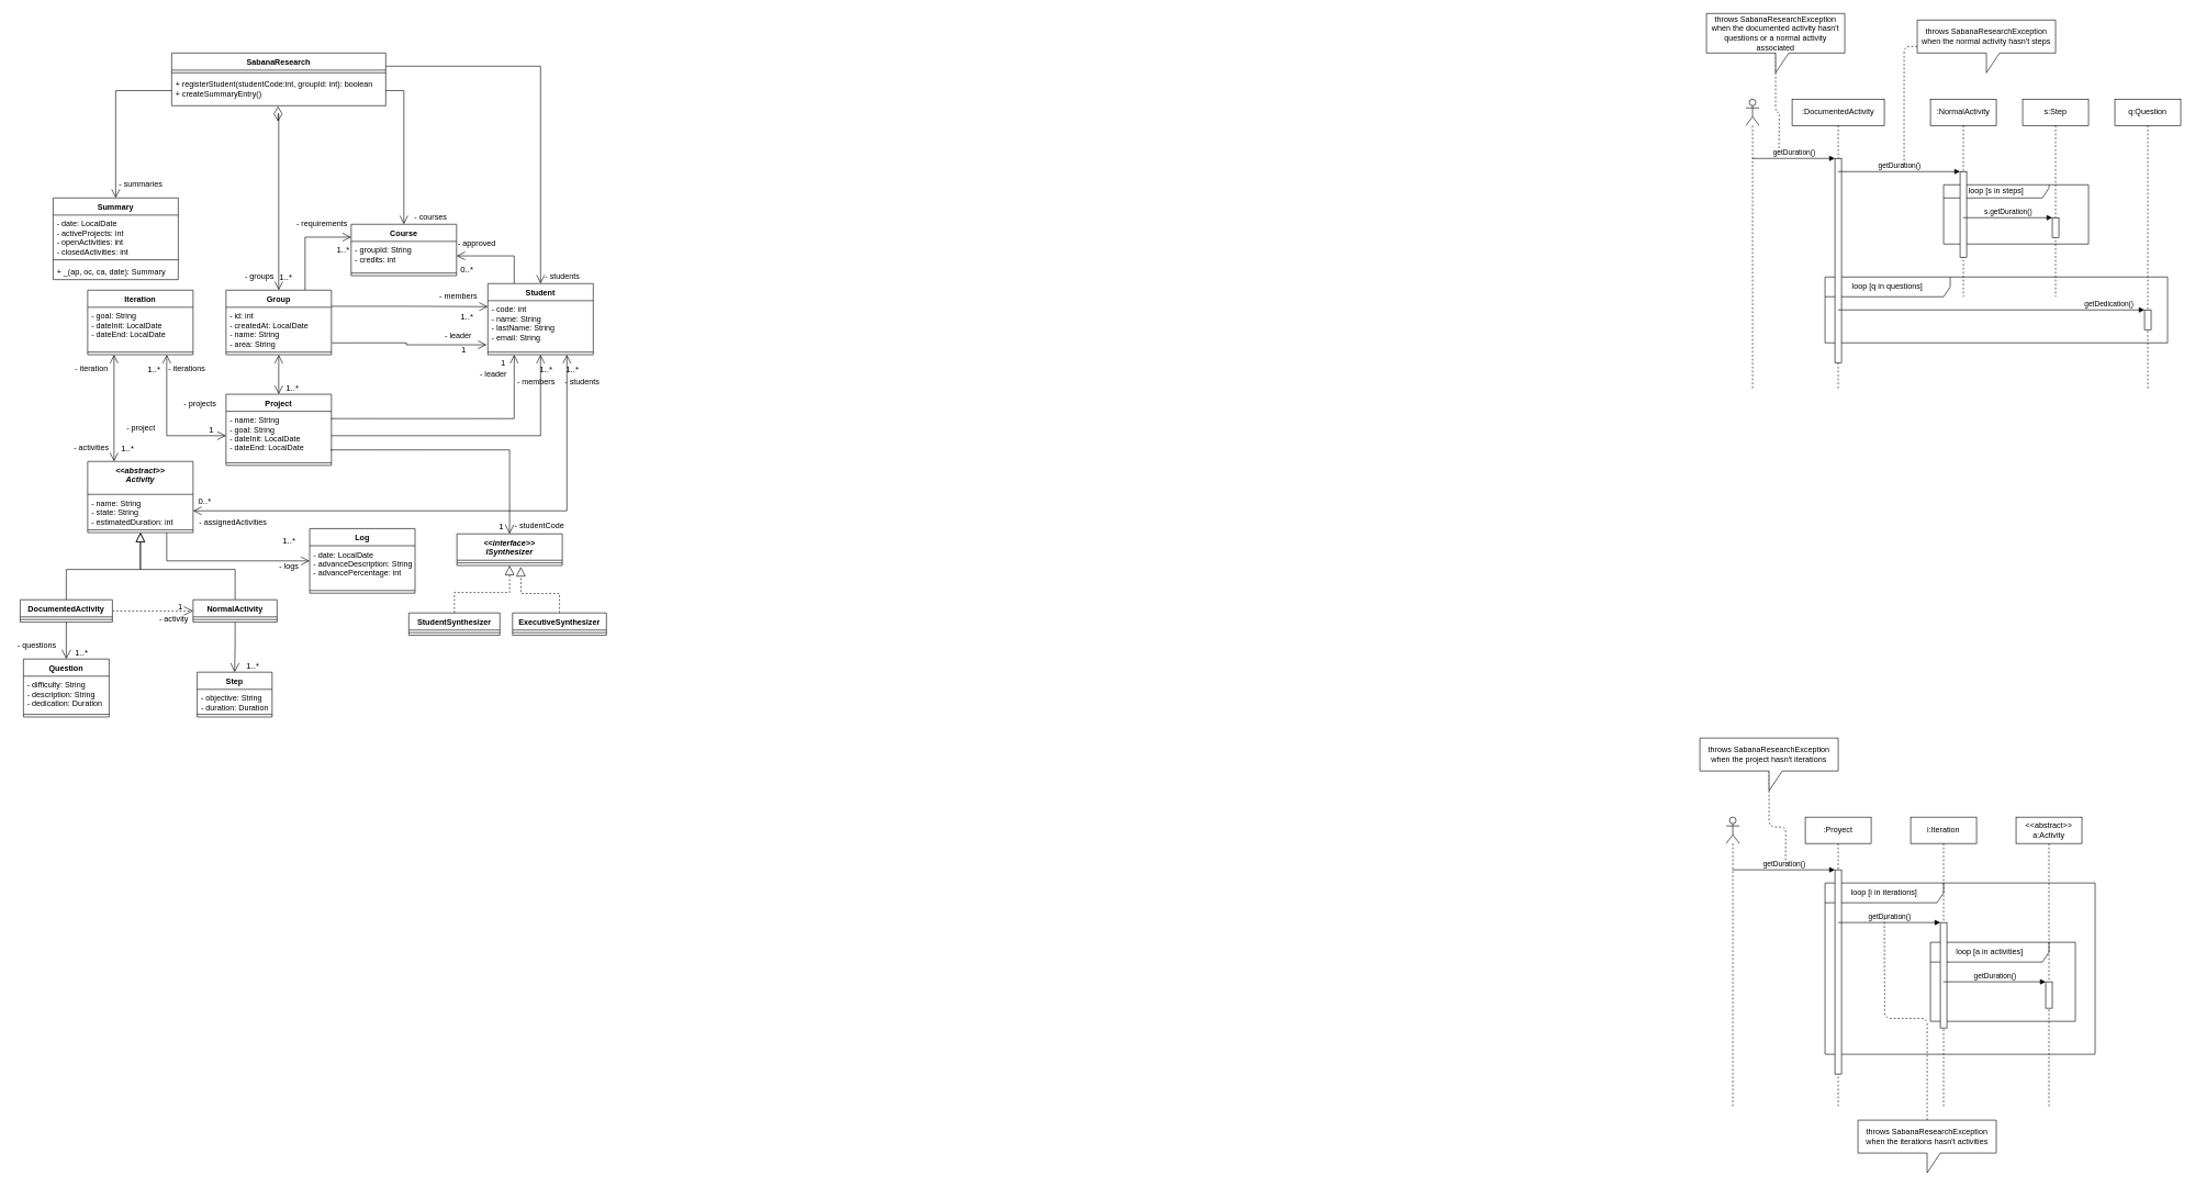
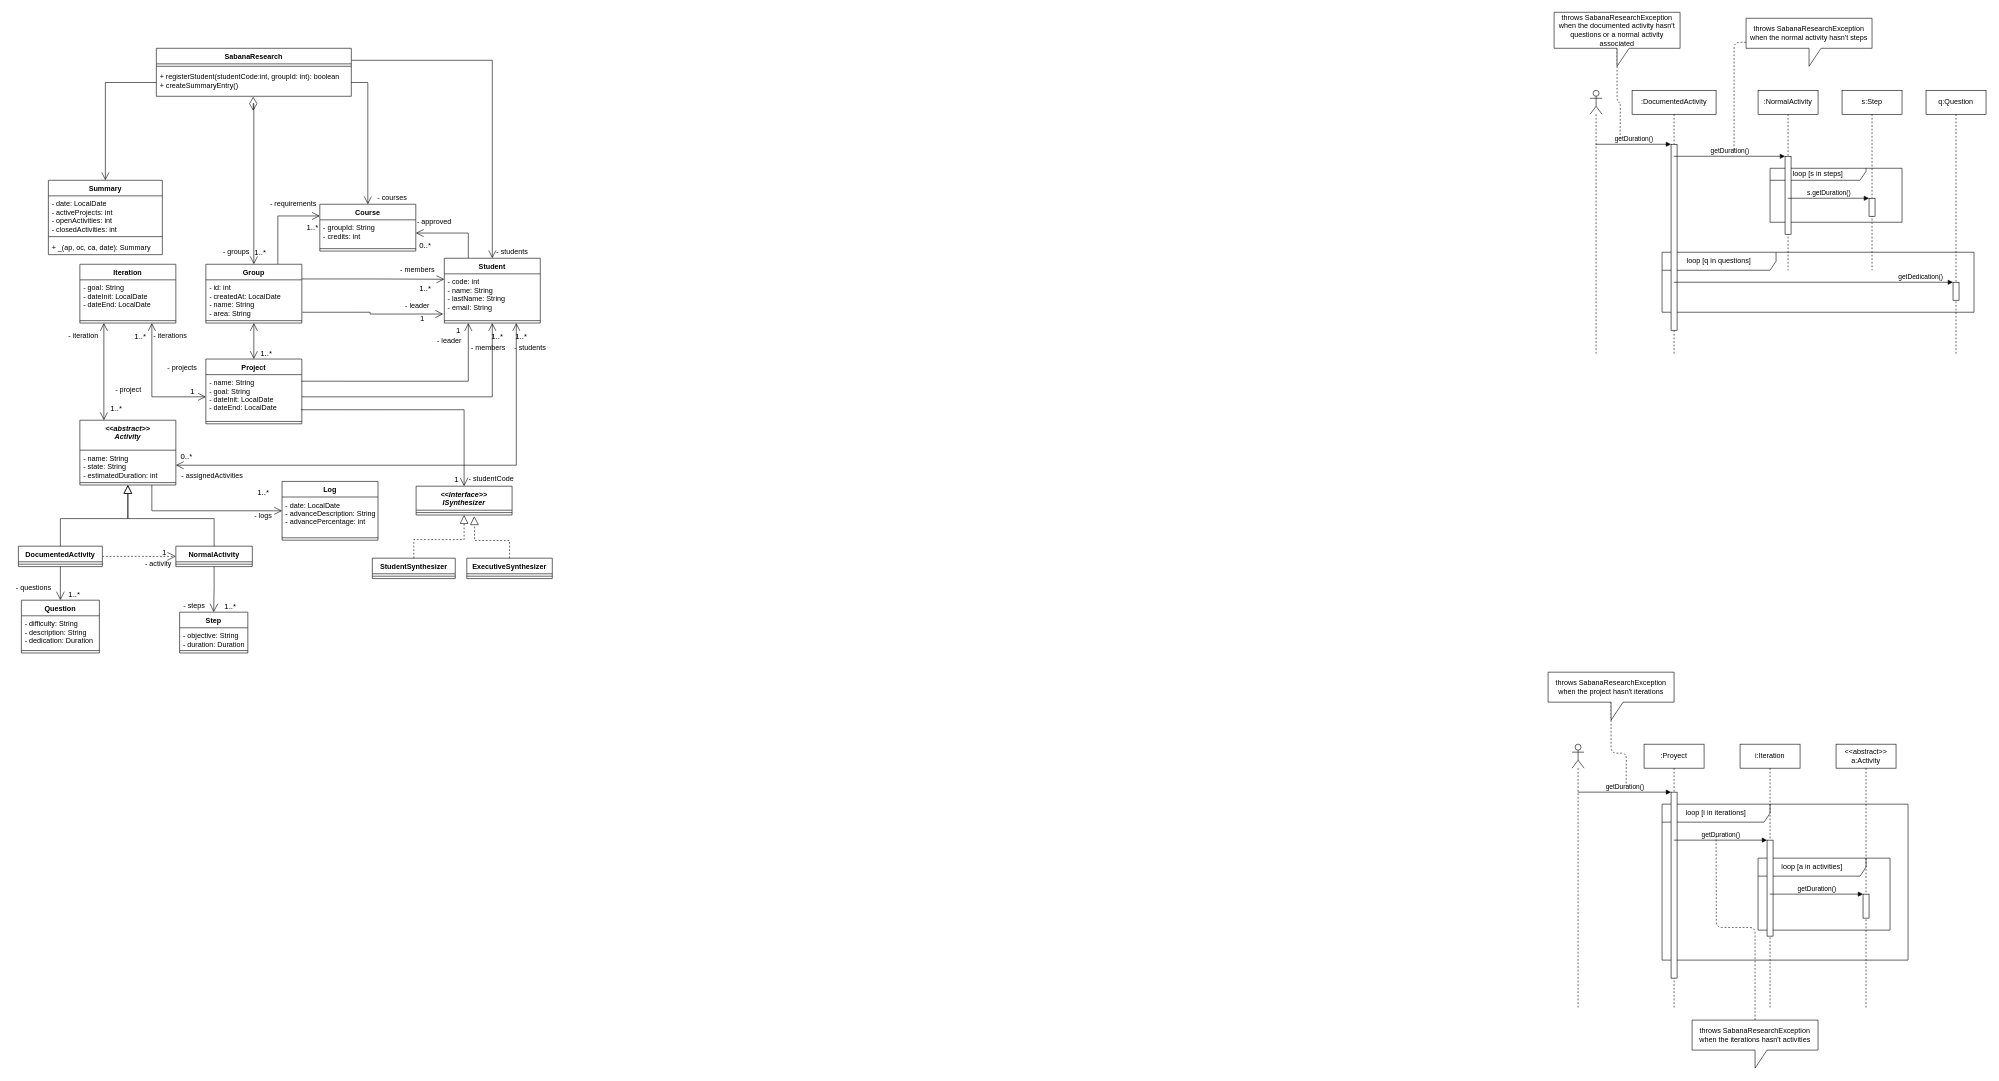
- <mxCell id="75" value="- summaries" style="text;html=1;align=center;verticalAlign=middle;resizable=0;points=[];autosize=1;strokeWidth=1;fontSize=12;" vertex="1" parent="1"><mxGeometry x="172.5" y="270" width="80" height="20" as="geometry" /></mxCell>
- <mxCell id="80" value="- activities" style="text;html=1;align=center;verticalAlign=middle;resizable=0;points=[];autosize=1;strokeWidth=1;fontSize=12;" vertex="1" parent="1"><mxGeometry x="102.5" y="670" width="70" height="20" as="geometry" /></mxCell>
+ <mxCell id="131" value="- steps" style="text;html=1;align=center;verticalAlign=middle;resizable=0;points=[];autosize=1;strokeWidth=1;fontSize=12;" vertex="1" parent="1"><mxGeometry x="297.5" y="1000" width="50" height="20" as="geometry" /></mxCell>
